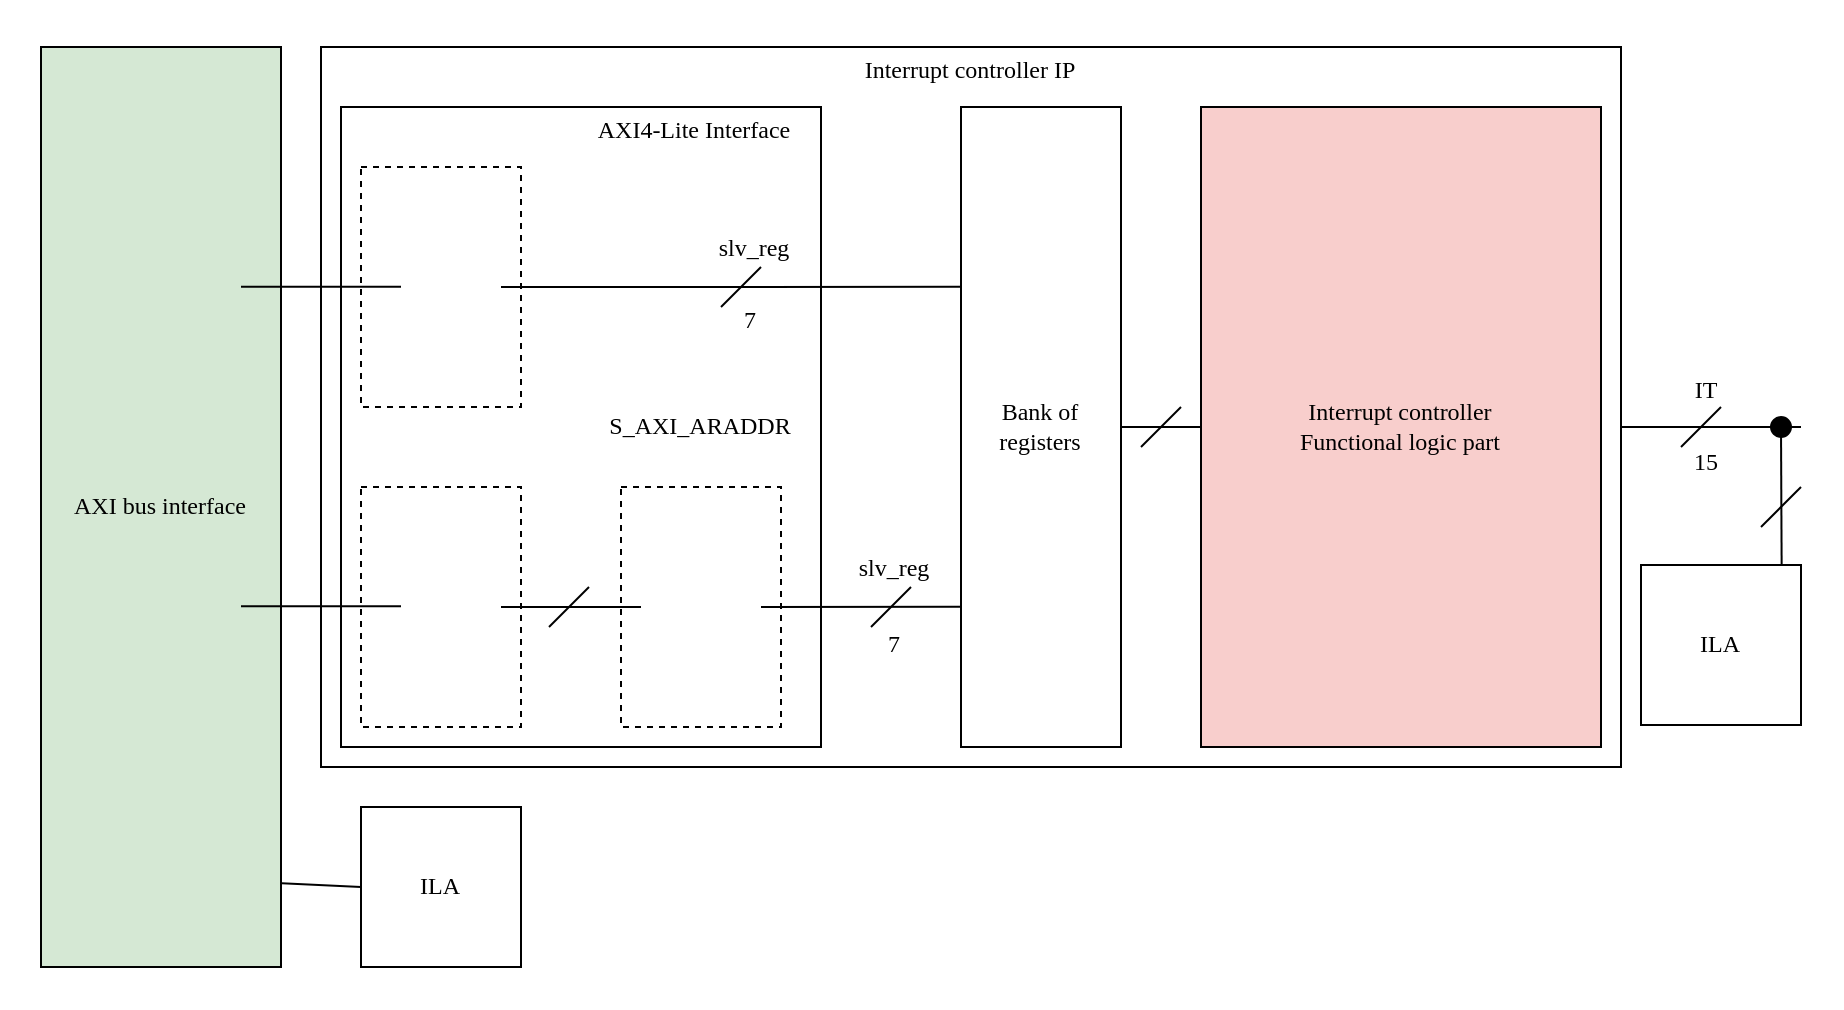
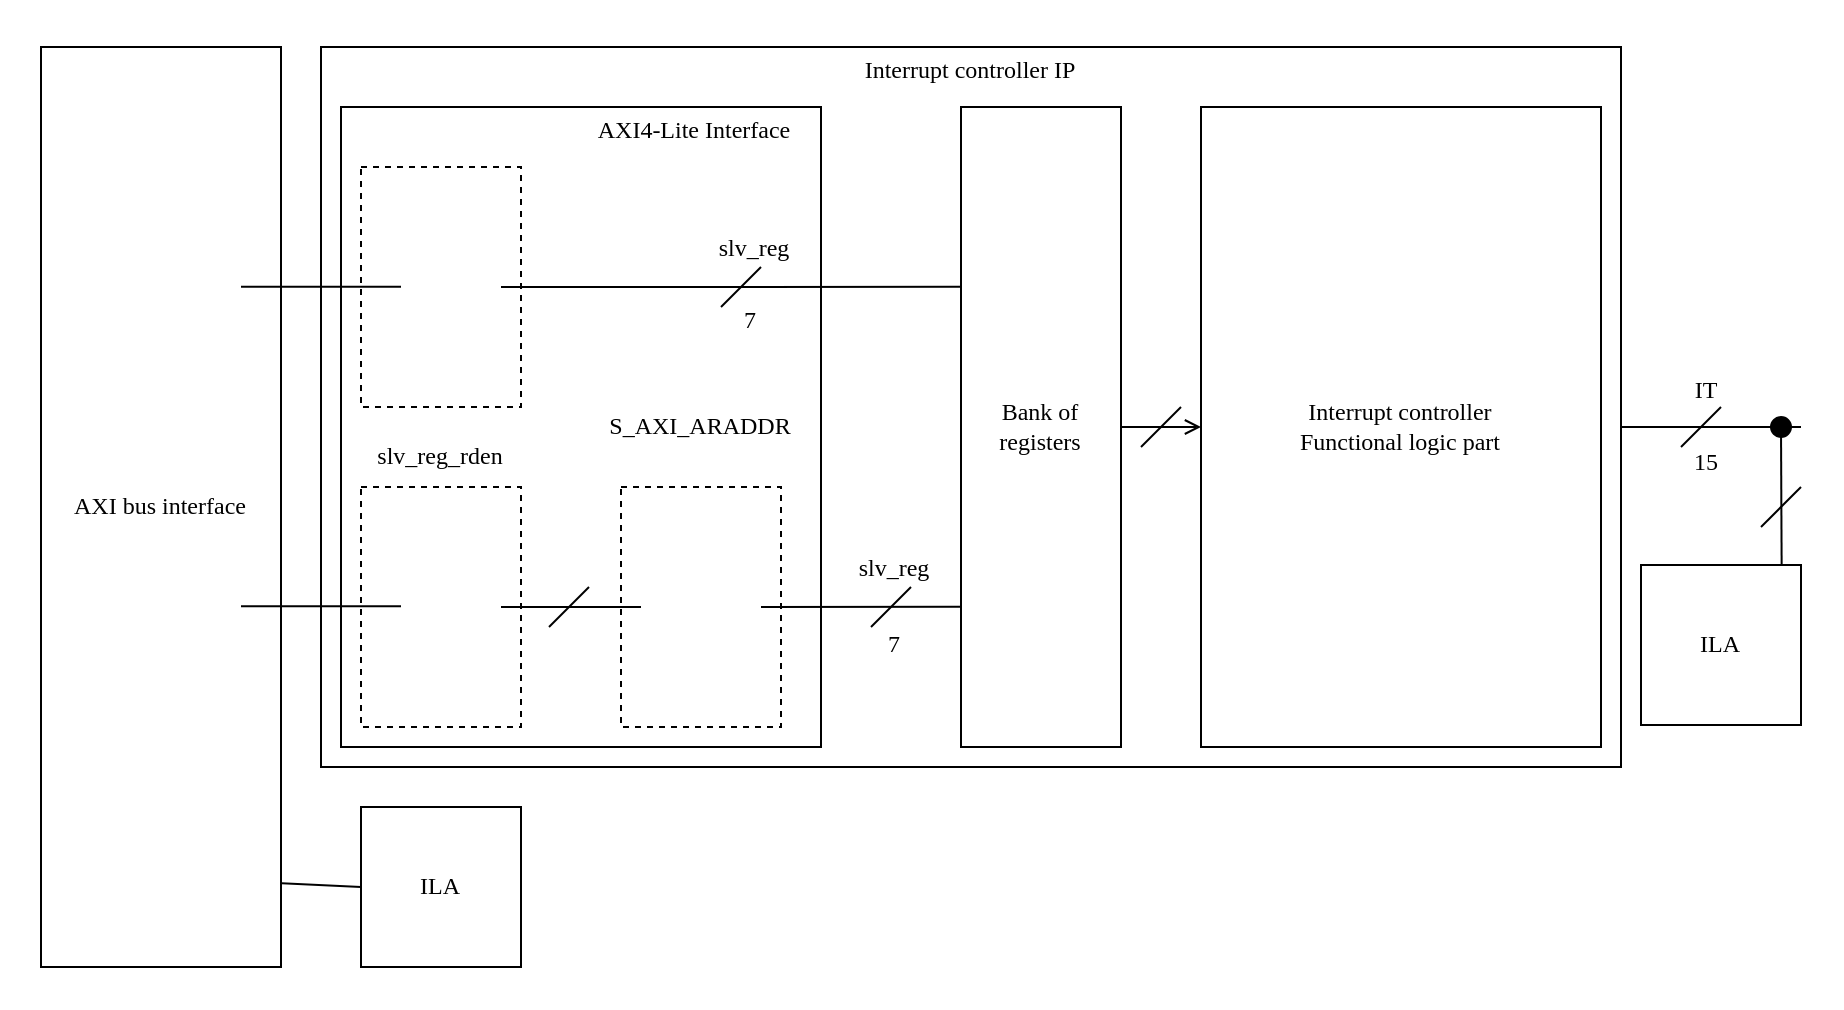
- <mxCell id="22" value="" style="endArrow=none;html=1;rounded=0;exitX=1;exitY=0.5;exitDx=0;exitDy=0;entryX=0;entryY=0.5;entryDx=0;entryDy=0;" edge="1" parent="1" source="11" target="21"><mxGeometry width="50" height="50" relative="1" as="geometry"><mxPoint x="570" y="243" as="sourcePoint" /><mxPoint x="620" y="193" as="targetPoint" /></mxGeometry></mxCell>
+ <mxCell id="22" value="" style="endArrow=open;html=1;rounded=0;exitX=1;exitY=0.5;exitDx=0;exitDy=0;entryX=0;entryY=0.5;entryDx=0;entryDy=0;" edge="1" parent="1" source="11" target="21"><mxGeometry width="50" height="50" relative="1" as="geometry"><mxPoint x="570" y="243" as="sourcePoint" /><mxPoint x="620" y="193" as="targetPoint" /></mxGeometry></mxCell>
- <mxCell id="21" value="&lt;font face=&quot;Verdana&quot;&gt;Interrupt controller&lt;br&gt;Functional logic part&lt;/font&gt;" style="rounded=0;whiteSpace=wrap;html=1;fillColor=#f8cecc;" vertex="1" parent="1"><mxGeometry x="600" y="53" width="200" height="320" as="geometry" /></mxCell>
+ <mxCell id="21" value="&lt;font face=&quot;Verdana&quot;&gt;Interrupt controller&lt;br&gt;Functional logic part&lt;/font&gt;" style="rounded=0;whiteSpace=wrap;html=1;" vertex="1" parent="1"><mxGeometry x="600" y="53" width="200" height="320" as="geometry" /></mxCell>
+ <mxCell id="7" value="&lt;font face=&quot;Verdana&quot;&gt;slv_reg_rden&lt;/font&gt;" style="text;html=1;strokeColor=none;fillColor=none;align=center;verticalAlign=middle;whiteSpace=wrap;rounded=0;" vertex="1" parent="1"><mxGeometry x="190" y="213" width="60" height="30" as="geometry" /></mxCell>
- <mxCell id="28" value="&lt;font face=&quot;Verdana&quot;&gt;AXI bus interface&lt;br&gt;&lt;/font&gt;" style="rounded=0;whiteSpace=wrap;html=1;fillColor=#d5e8d4;" vertex="1" parent="1"><mxGeometry y="23" width="120" height="460" as="geometry" x="20" /></mxCell>
+ <mxCell id="28" value="&lt;font face=&quot;Verdana&quot;&gt;AXI bus interface&lt;br&gt;&lt;/font&gt;" style="rounded=0;whiteSpace=wrap;html=1;" vertex="1" parent="1"><mxGeometry y="23" width="120" height="460" as="geometry" x="20" /></mxCell>
